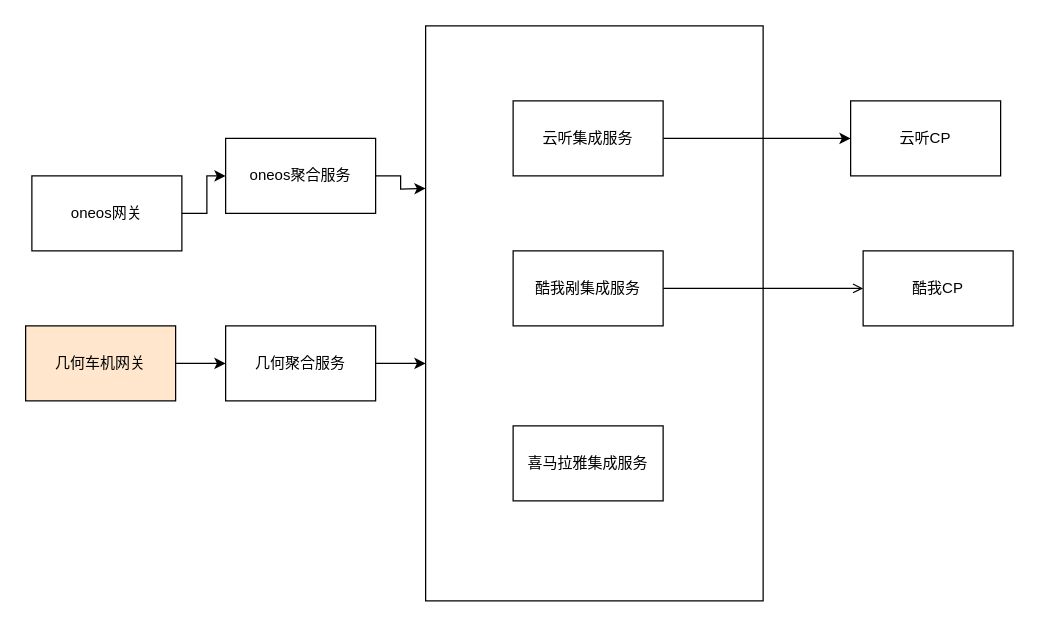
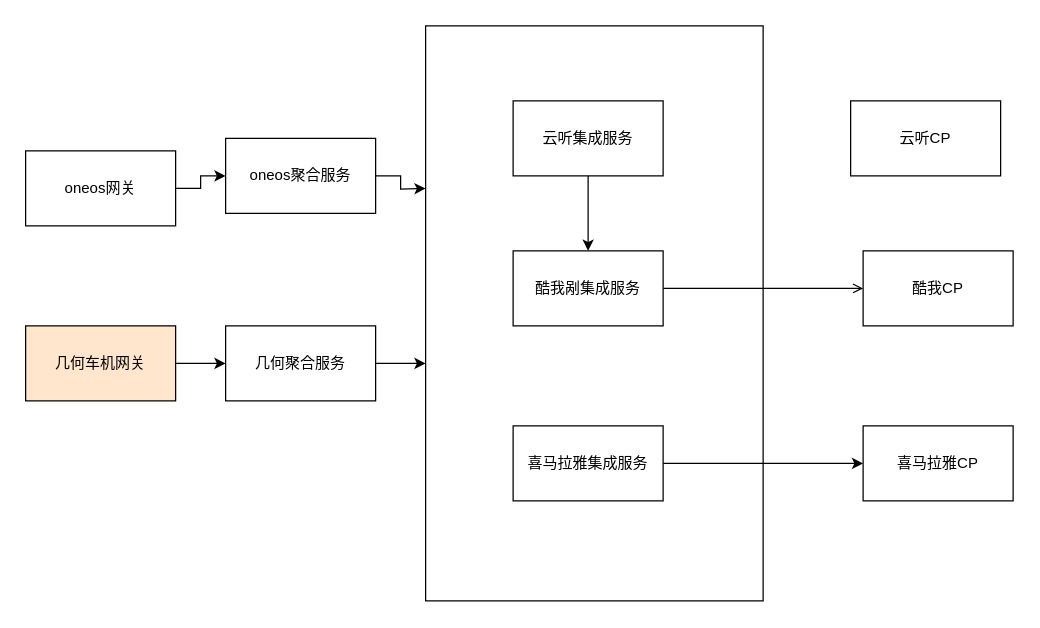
- <mxCell id="5" style="edgeStyle=orthogonalEdgeStyle;rounded=0;orthogonalLoop=1;jettySize=auto;html=1;entryX=0;entryY=0.5;entryDx=0;entryDy=0;" edge="1" parent="1" source="6" target="18"><mxGeometry relative="1" as="geometry" /></mxCell>
+ <mxCell id="5" style="edgeStyle=orthogonalEdgeStyle;rounded=0;orthogonalLoop=1;jettySize=auto;html=1;" edge="1" parent="1" source="6" target="8"><mxGeometry relative="1" as="geometry" /></mxCell>
- <mxCell id="14" value="oneos网关" style="rounded=0;whiteSpace=wrap;html=1;" vertex="1" parent="1"><mxGeometry x="25" y="140" width="120" height="60" as="geometry" /></mxCell>
+ <mxCell id="14" value="oneos网关" style="rounded=0;whiteSpace=wrap;html=1;" vertex="1" parent="1"><mxGeometry x="20" y="120" width="120" height="60" as="geometry" /></mxCell>
+ <mxCell id="11" style="edgeStyle=orthogonalEdgeStyle;rounded=0;orthogonalLoop=1;jettySize=auto;html=1;entryX=0;entryY=0.5;entryDx=0;entryDy=0;" edge="1" parent="1" source="12" target="19"><mxGeometry relative="1" as="geometry" /></mxCell>
+ <mxCell id="19" value="喜马拉雅CP" style="rounded=0;whiteSpace=wrap;html=1;" vertex="1" parent="1"><mxGeometry x="690" y="340" width="120" height="60" as="geometry" /></mxCell>
